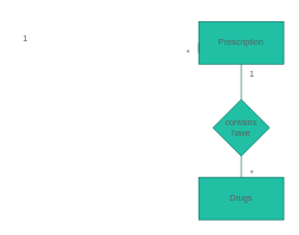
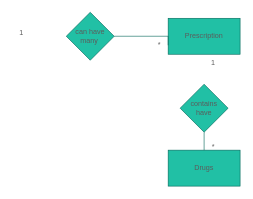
+ <mxCell id="4" value="can have many&amp;nbsp;" style="rhombus;whiteSpace=wrap;html=1;labelBackgroundColor=none;fillColor=#21C0A5;strokeColor=#006658;fontColor=#5C5C5C;" vertex="1" parent="1"><mxGeometry x="110" y="20" width="80" height="80" as="geometry" /></mxCell>
+ <mxCell id="10" value="" style="endArrow=none;html=1;rounded=0;exitX=1;exitY=0.5;exitDx=0;exitDy=0;labelBackgroundColor=none;strokeColor=#006658;fontColor=default;" edge="1" parent="1" source="4" target="2"><mxGeometry width="50" height="50" relative="1" as="geometry"><mxPoint x="190" y="60" as="sourcePoint" /><mxPoint x="280" y="60" as="targetPoint" /></mxGeometry></mxCell>
- <mxCell id="8" value="" style="endArrow=none;html=1;rounded=0;entryX=0.5;entryY=1;entryDx=0;entryDy=0;labelBackgroundColor=none;strokeColor=#006658;fontColor=default;" edge="1" parent="1" source="6" target="2"><mxGeometry width="50" height="50" relative="1" as="geometry"><mxPoint x="260" y="200" as="sourcePoint" /><mxPoint x="310" y="150" as="targetPoint" /></mxGeometry></mxCell>
